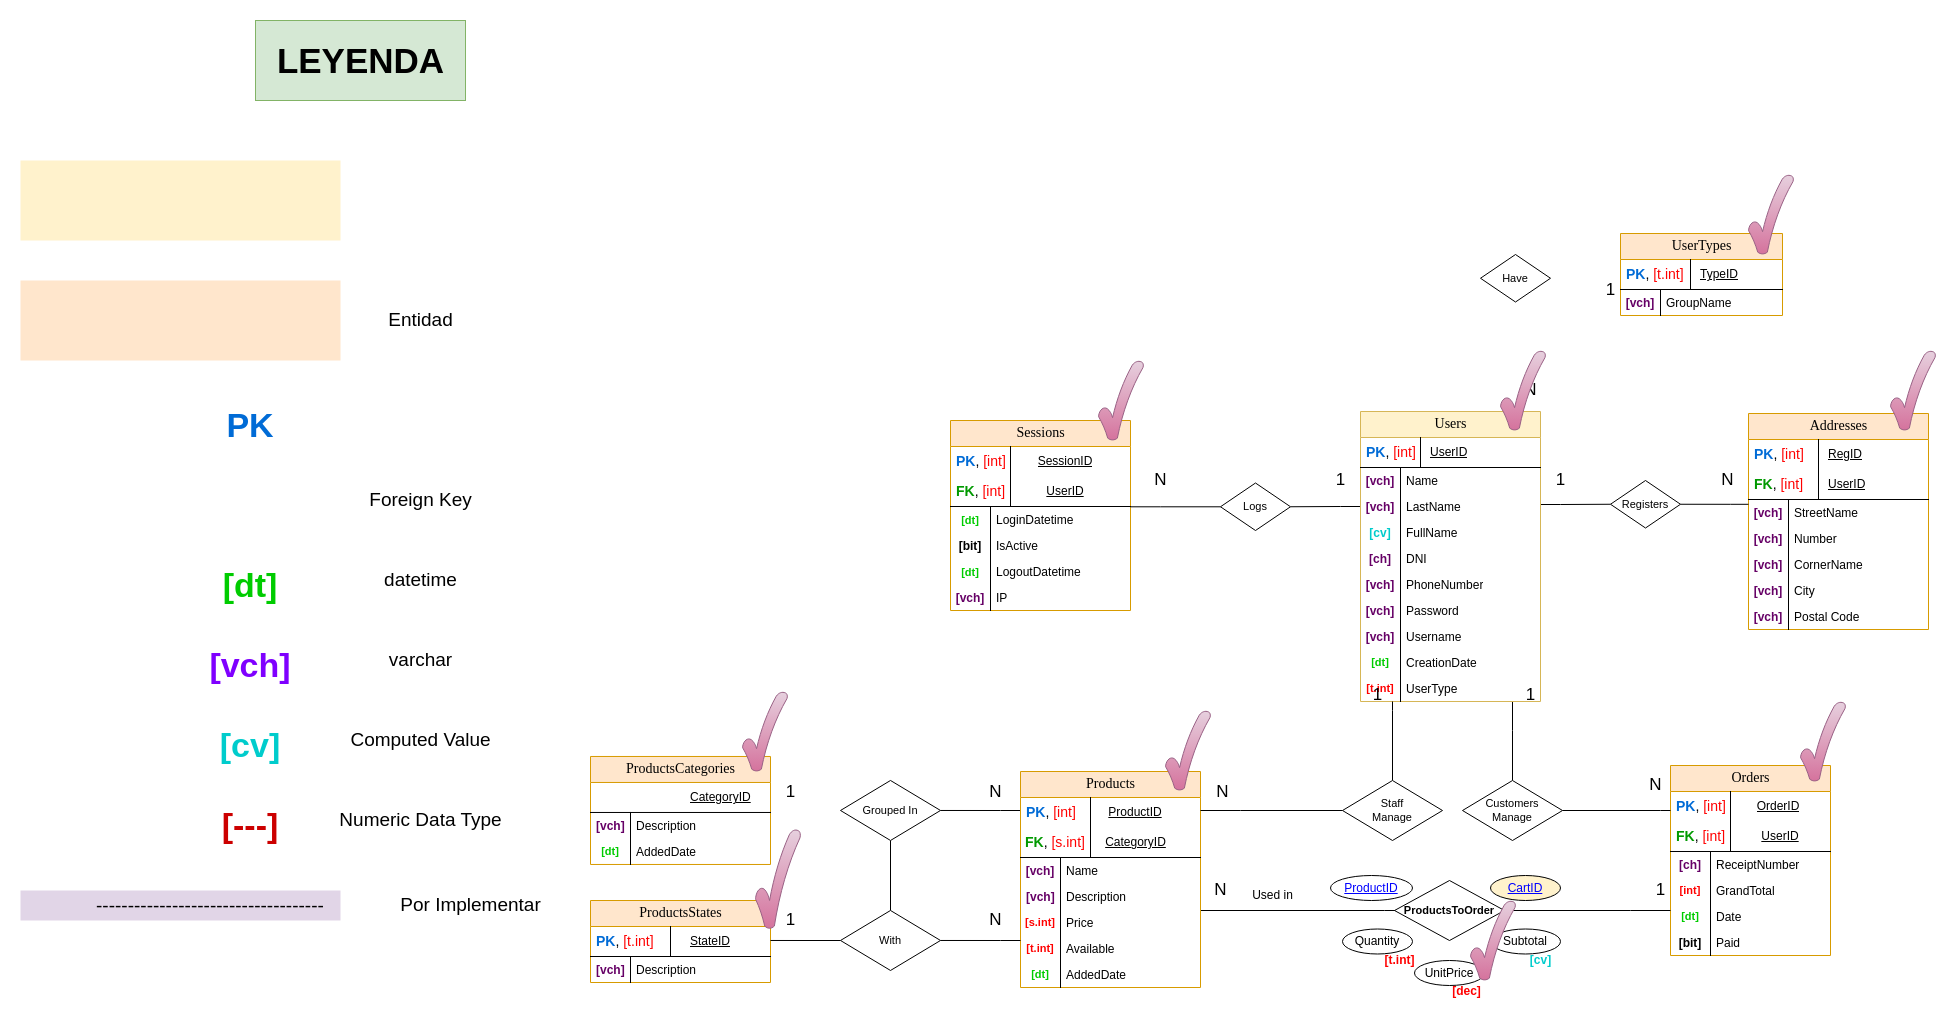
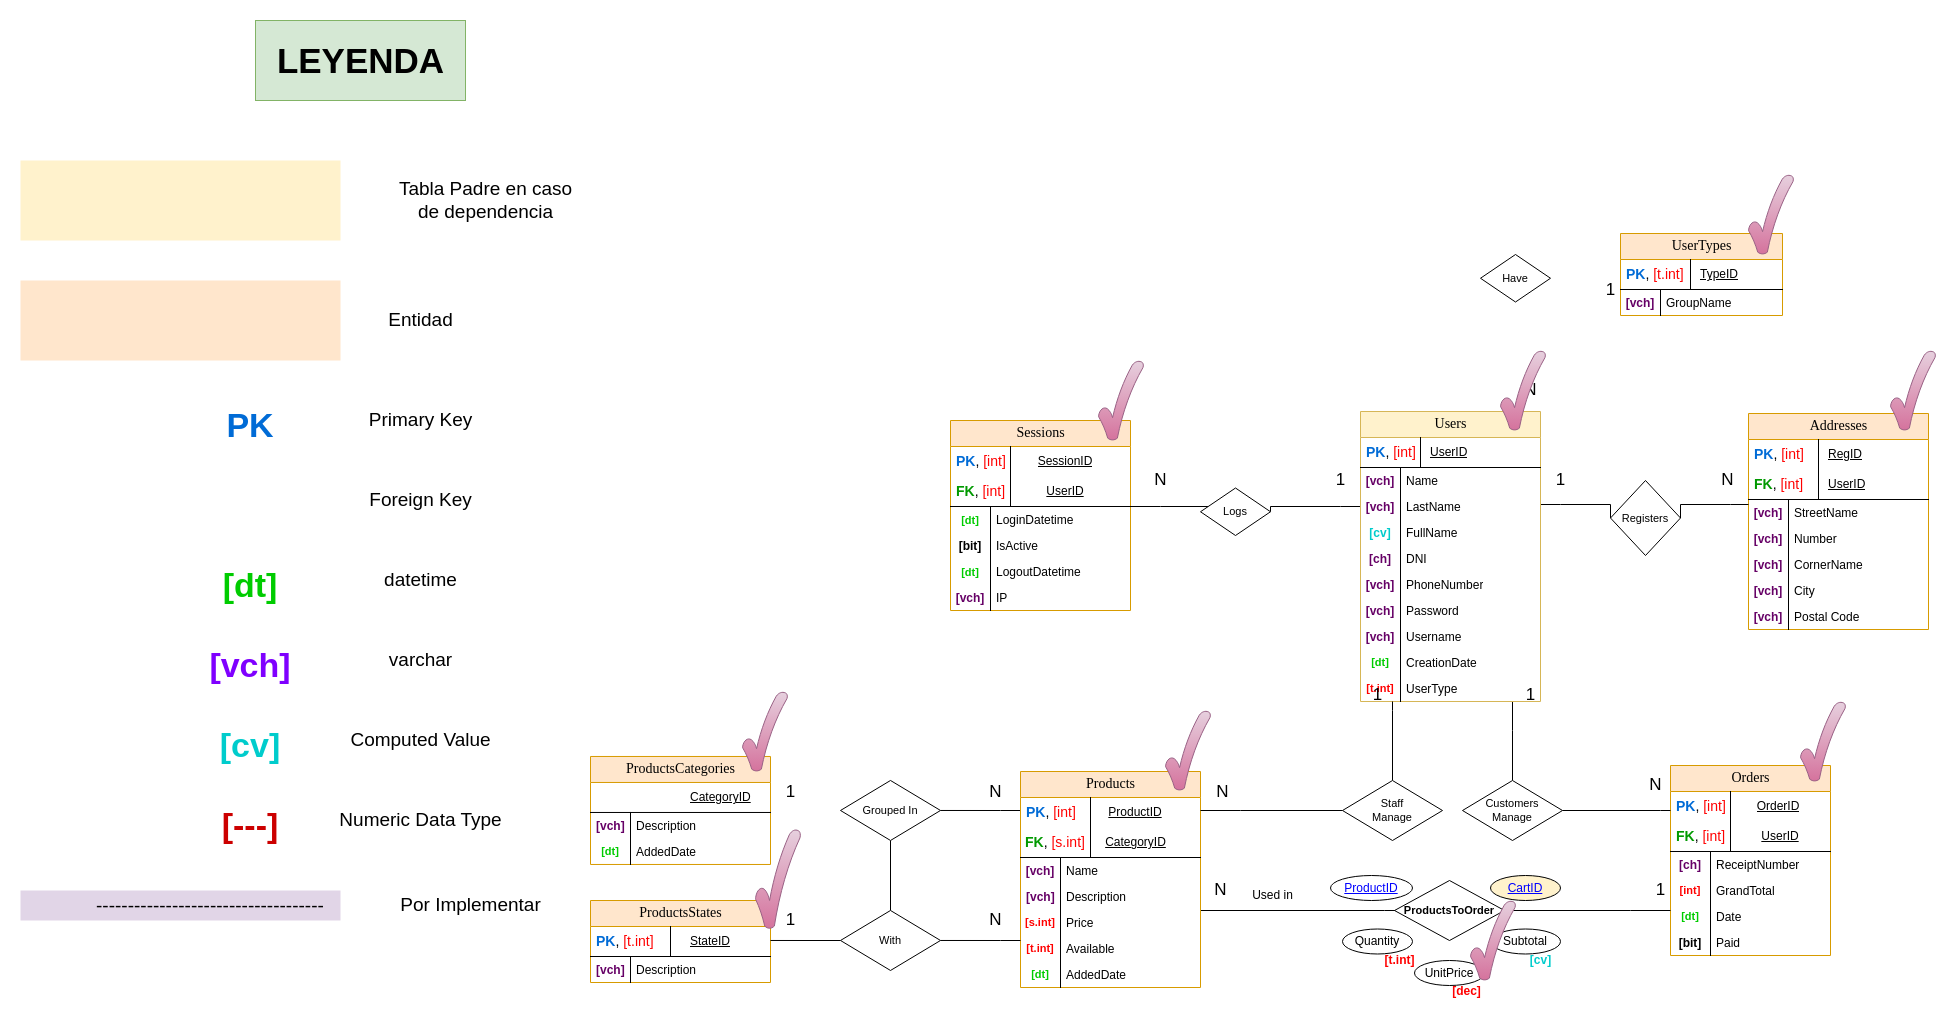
+ <mxCell id="53" value="&lt;div style=&quot;font-size: 19px;&quot;&gt;&lt;font style=&quot;font-size: 19px;&quot; color=&quot;#000000&quot;&gt;&lt;font style=&quot;font-size: 19px;&quot;&gt;Tabla Padre&lt;/font&gt; en caso&lt;/font&gt;&lt;/div&gt;&lt;div style=&quot;font-size: 19px;&quot;&gt;&lt;font style=&quot;font-size: 19px;&quot; color=&quot;#000000&quot;&gt;de dependencia&lt;/font&gt;&lt;/div&gt;" style="text;html=1;align=center;verticalAlign=middle;resizable=0;points=[];autosize=1;strokeColor=none;fontSize=19;fontColor=#4D9900;spacing=0;" parent="1" vertex="1"><mxGeometry x="390" y="175" width="190" height="50" as="geometry" /></mxCell>
+ <mxCell id="60" value="Primary Key" style="text;html=1;align=center;verticalAlign=middle;resizable=0;points=[];autosize=1;strokeColor=none;fontSize=19;" parent="1" vertex="1"><mxGeometry x="360" y="405" width="120" height="30" as="geometry" /></mxCell>
- <mxCell id="109" value="Registers" style="shape=rhombus;perimeter=rhombusPerimeter;whiteSpace=wrap;html=1;align=center;fontSize=11;fontColor=#000000;" parent="1" vertex="1"><mxGeometry x="1610" y="480" width="70" height="47.5" as="geometry" /></mxCell>
+ <mxCell id="109" value="Registers" style="shape=rhombus;perimeter=rhombusPerimeter;whiteSpace=wrap;html=1;align=center;fontSize=11;fontColor=#000000;" parent="1" vertex="1"><mxGeometry x="1610" y="480" width="70" height="75" as="geometry" /></mxCell>
- <mxCell id="108" value="Logs" style="shape=rhombus;perimeter=rhombusPerimeter;whiteSpace=wrap;html=1;align=center;fontSize=11;fontColor=#000000;" parent="1" vertex="1"><mxGeometry x="1220" y="482.5" width="70" height="47.5" as="geometry" /></mxCell>
+ <mxCell id="108" value="Logs" style="shape=rhombus;perimeter=rhombusPerimeter;whiteSpace=wrap;html=1;align=center;fontSize=11;fontColor=#000000;" parent="1" vertex="1"><mxGeometry x="1200" y="487.5" width="70" height="47.5" as="geometry" /></mxCell>
